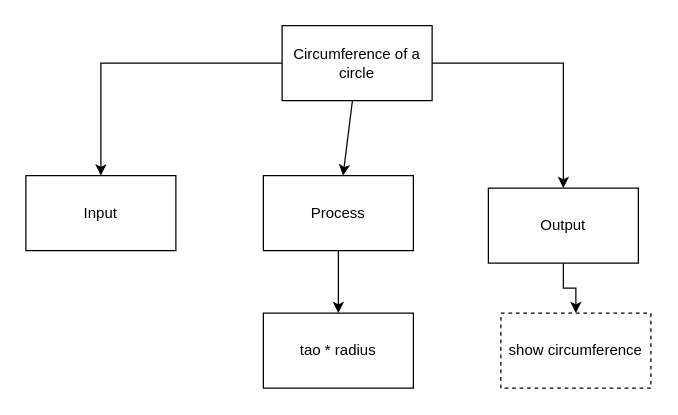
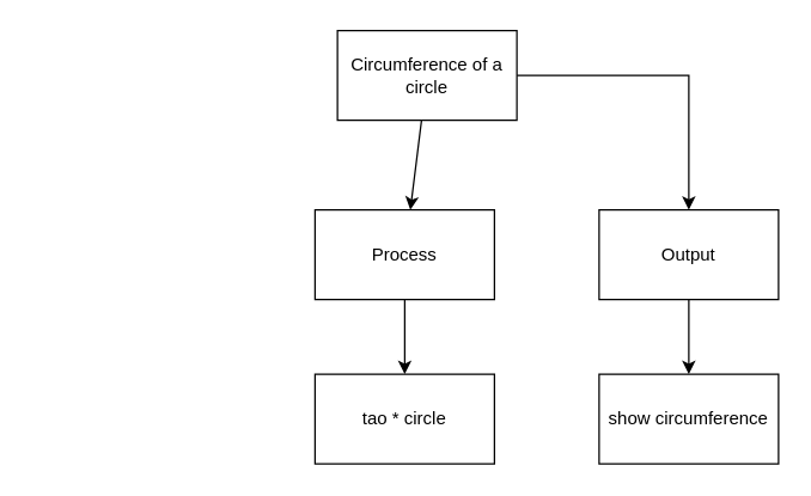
- <mxCell id="3" style="edgeStyle=orthogonalEdgeStyle;html=1;entryX=0.5;entryY=0;entryDx=0;entryDy=0;rounded=0;" edge="1" parent="1" source="5" target="8"><mxGeometry relative="1" as="geometry" /></mxCell>
- <mxCell id="8" value="Input" style="rounded=0;whiteSpace=wrap;html=1;" vertex="1" parent="1"><mxGeometry x="20" y="140" width="120" height="60" as="geometry" /></mxCell>
- <mxCell id="10" value="Output" style="rounded=0;whiteSpace=wrap;html=1;" vertex="1" parent="1"><mxGeometry x="390" y="150" width="120" height="60" as="geometry" /></mxCell>
+ <mxCell id="10" value="Output" style="rounded=0;whiteSpace=wrap;html=1;" vertex="1" parent="1"><mxGeometry x="400" y="140" width="120" height="60" as="geometry" /></mxCell>
- <mxCell id="11" value="tao * radius" style="rounded=0;whiteSpace=wrap;html=1;" vertex="1" parent="1"><mxGeometry x="210" y="250" width="120" height="60" as="geometry" /></mxCell>
+ <mxCell id="11" value="tao * circle" style="rounded=0;whiteSpace=wrap;html=1;" vertex="1" parent="1"><mxGeometry x="210" y="250" width="120" height="60" as="geometry" /></mxCell>
- <mxCell id="12" value="show circumference" style="rounded=0;whiteSpace=wrap;html=1;dashed=1;" vertex="1" parent="1"><mxGeometry x="400" y="250" width="120" height="60" as="geometry" /></mxCell>
+ <mxCell id="12" value="show circumference" style="rounded=0;whiteSpace=wrap;html=1;" vertex="1" parent="1"><mxGeometry x="400" y="250" width="120" height="60" as="geometry" /></mxCell>
